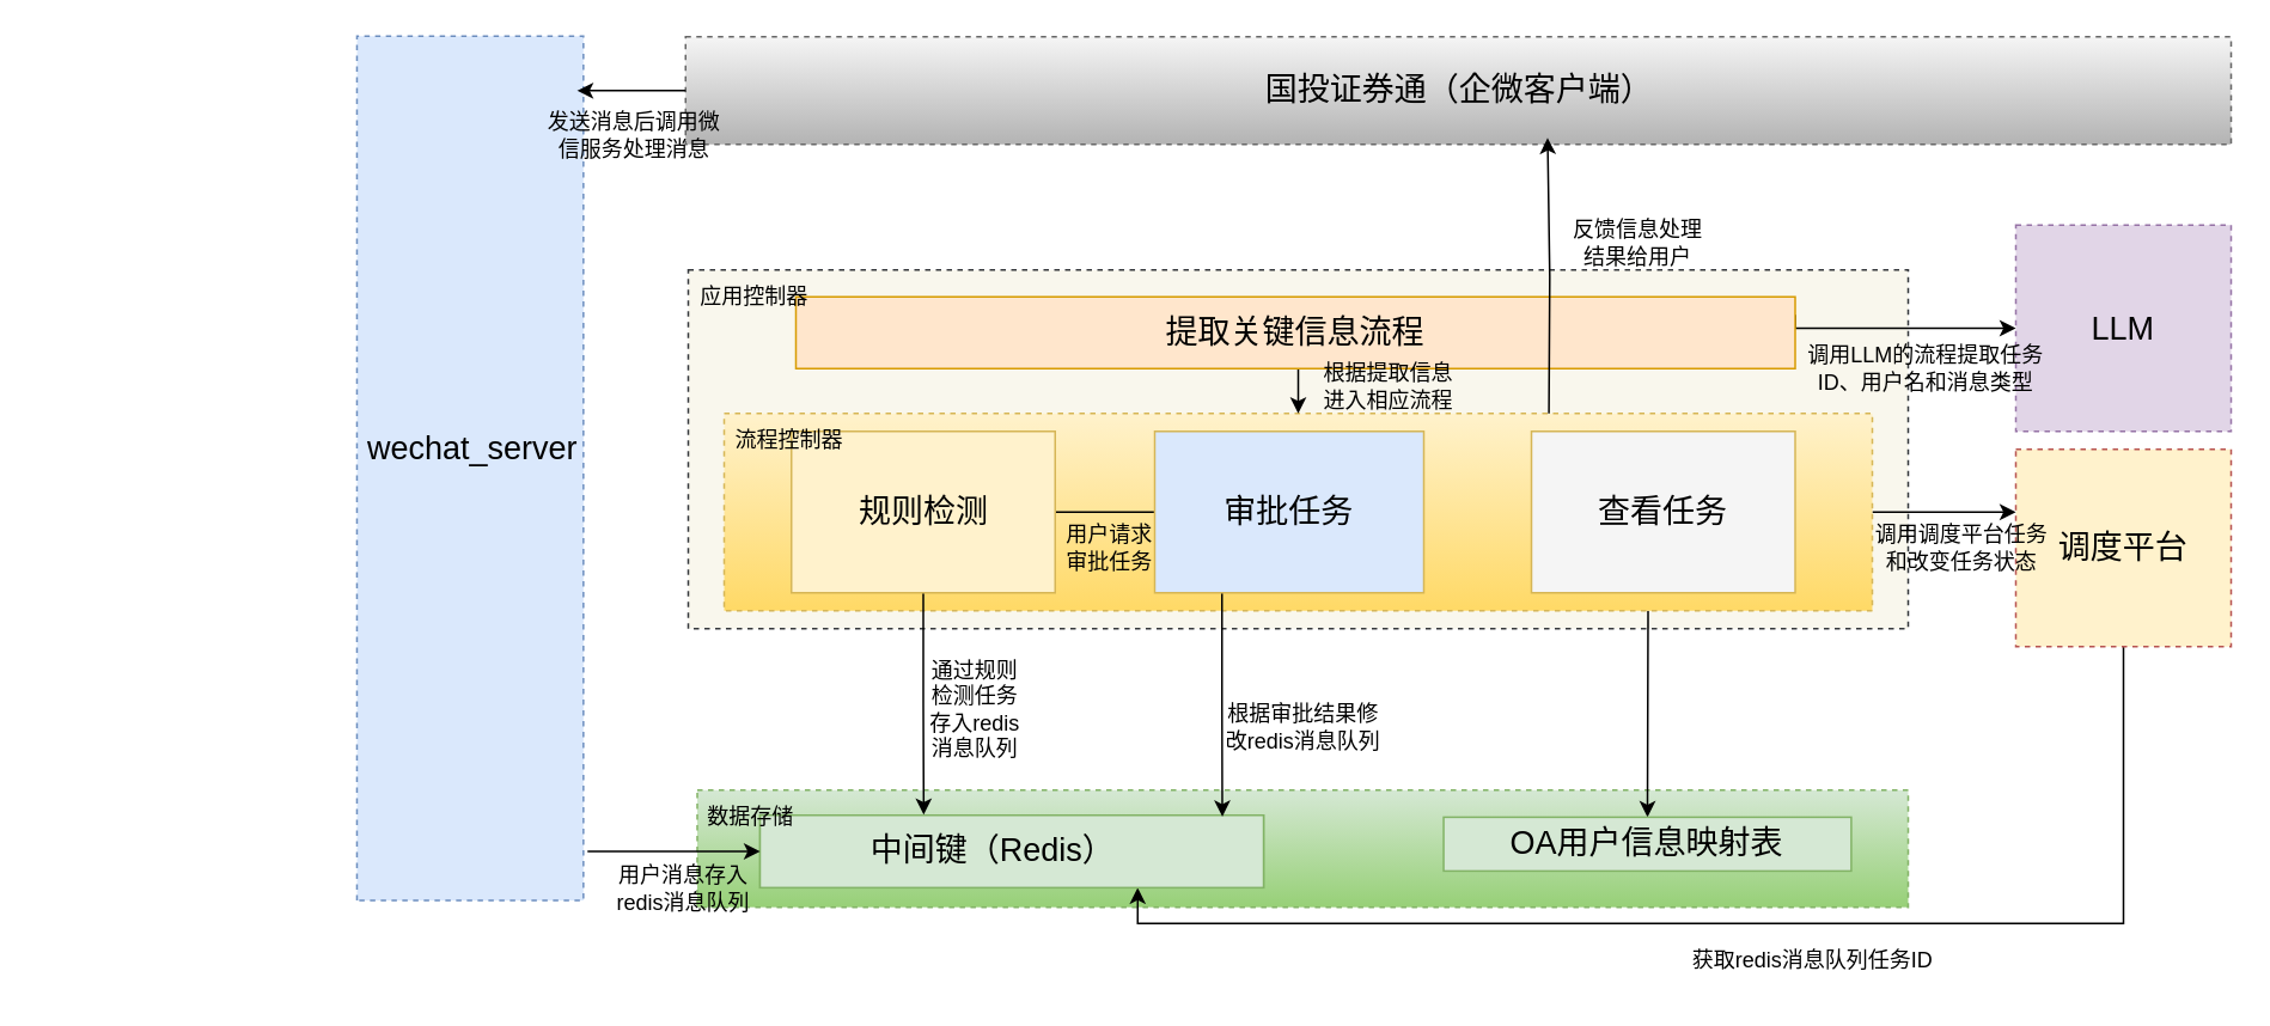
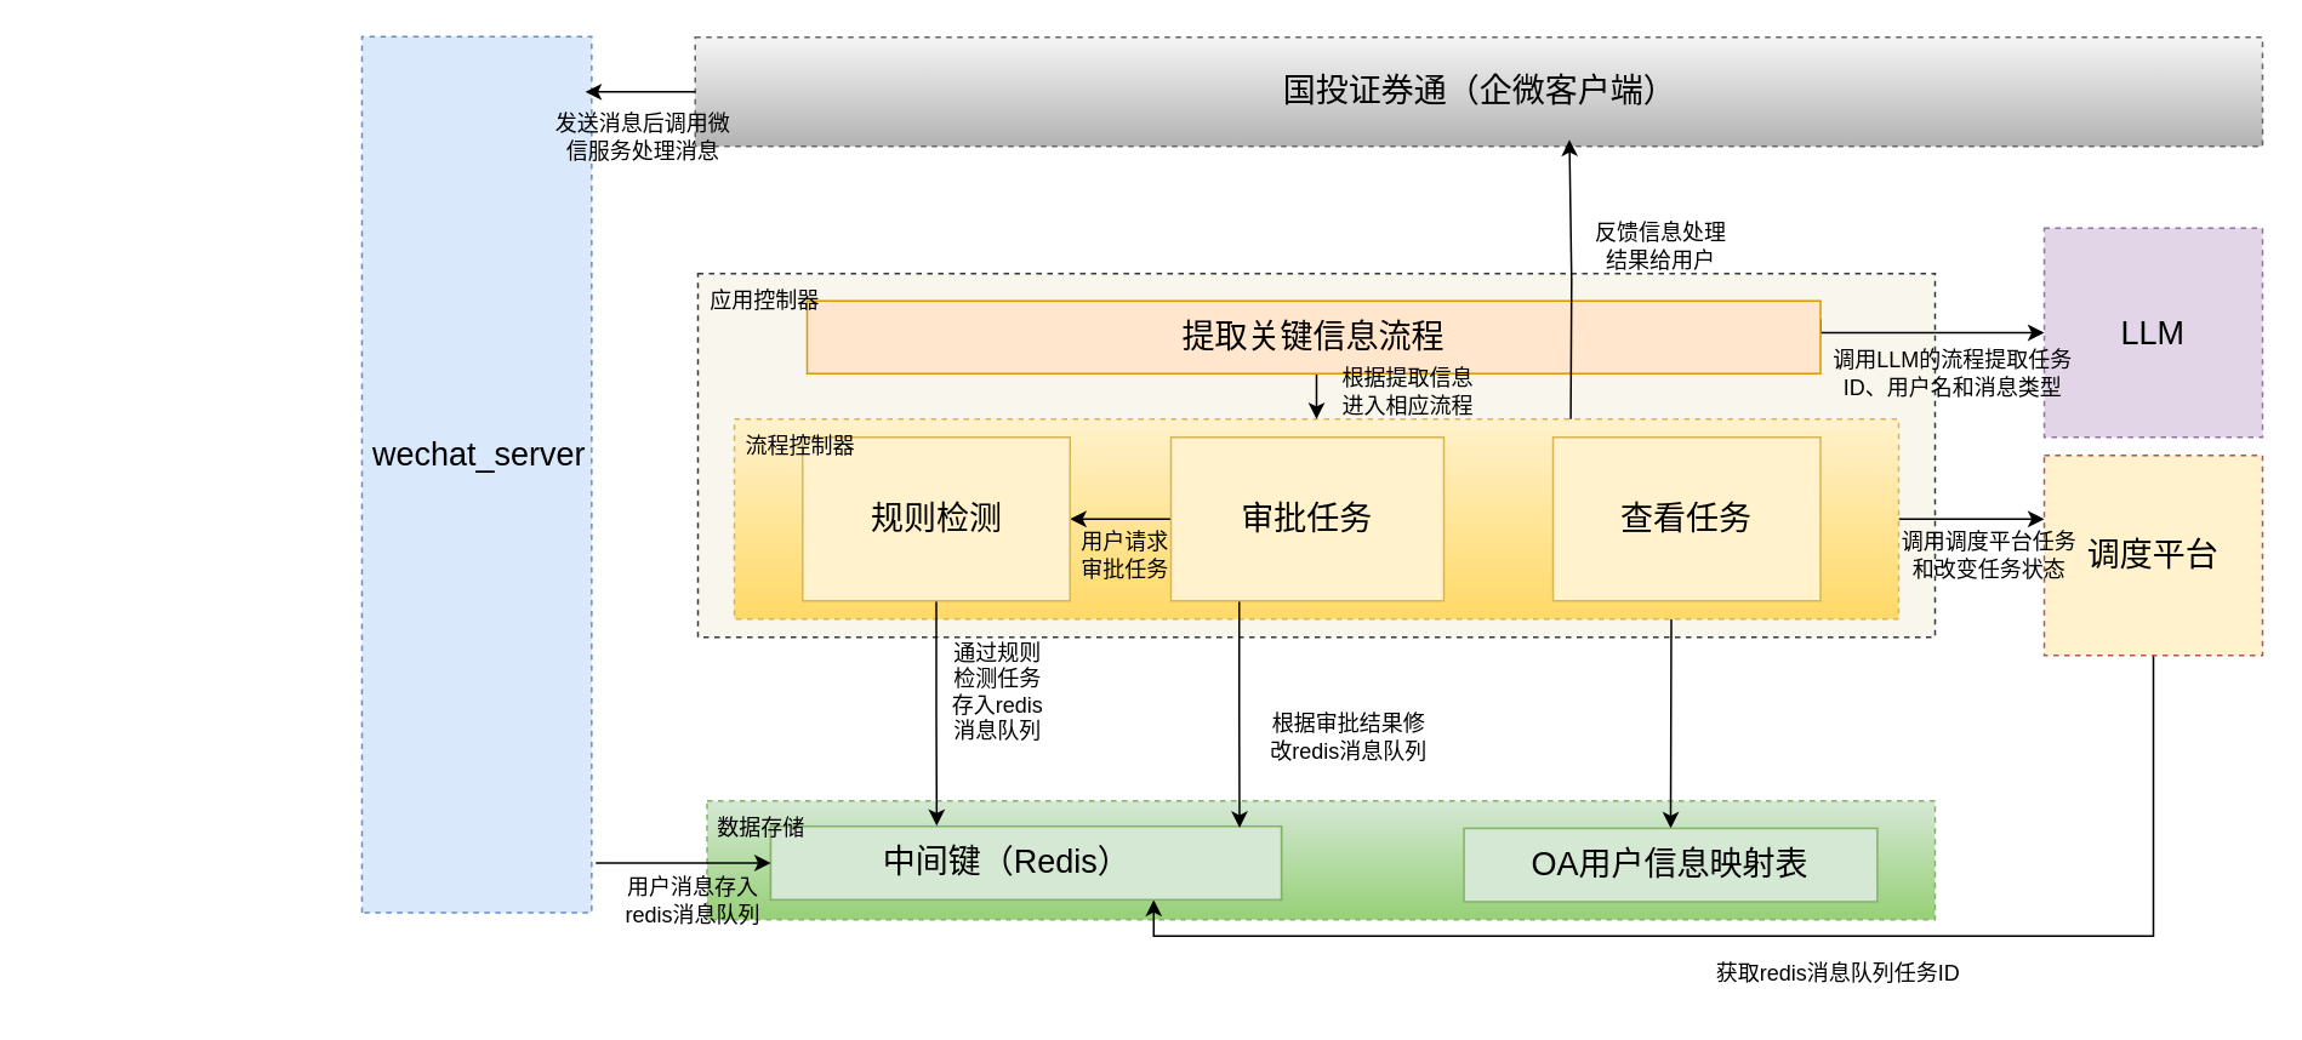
- <mxCell id="17" style="edgeStyle=orthogonalEdgeStyle;rounded=0;orthogonalLoop=1;jettySize=auto;html=1;exitX=0;exitY=0.5;exitDx=0;exitDy=0;entryX=1;entryY=0.5;entryDx=0;entryDy=0;endArrow=none;" edge="1" parent="1" source="19" target="27"><mxGeometry relative="1" as="geometry" /></mxCell>
+ <mxCell id="17" style="edgeStyle=orthogonalEdgeStyle;rounded=0;orthogonalLoop=1;jettySize=auto;html=1;exitX=0;exitY=0.5;exitDx=0;exitDy=0;entryX=1;entryY=0.5;entryDx=0;entryDy=0;" edge="1" parent="1" source="19" target="27"><mxGeometry relative="1" as="geometry" /></mxCell>
- <mxCell id="19" value="&lt;font style=&quot;font-size: 18px;&quot;&gt;审批任务&lt;/font&gt;" style="rounded=0;whiteSpace=wrap;html=1;fillColor=#dae8fc;strokeColor=#d6b656;" parent="1" vertex="1"><mxGeometry x="643" y="240" width="150" height="90" as="geometry" /></mxCell>
+ <mxCell id="19" value="&lt;font style=&quot;font-size: 18px;&quot;&gt;审批任务&lt;/font&gt;" style="rounded=0;whiteSpace=wrap;html=1;fillColor=#fff2cc;strokeColor=#d6b656;" parent="1" vertex="1"><mxGeometry x="643" y="240" width="150" height="90" as="geometry" /></mxCell>
- <mxCell id="16" value="&lt;font style=&quot;font-size: 18px;&quot;&gt;查看任务&lt;/font&gt;" style="rounded=0;whiteSpace=wrap;html=1;fillColor=#f5f5f5;strokeColor=#d6b656;" parent="1" vertex="1"><mxGeometry x="853" y="240" width="147" height="90" as="geometry" /></mxCell>
+ <mxCell id="16" value="&lt;font style=&quot;font-size: 18px;&quot;&gt;查看任务&lt;/font&gt;" style="rounded=0;whiteSpace=wrap;html=1;fillColor=#fff2cc;strokeColor=#d6b656;" parent="1" vertex="1"><mxGeometry x="853" y="240" width="147" height="90" as="geometry" /></mxCell>
- <mxCell id="34" value="通过规则检测任务存入redis消息队列" style="text;html=1;align=center;verticalAlign=middle;whiteSpace=wrap;rounded=0;" vertex="1" parent="1"><mxGeometry x="513" y="380" width="60" height="30" as="geometry" /></mxCell>
+ <mxCell id="34" value="通过规则检测任务存入redis消息队列" style="text;html=1;align=center;verticalAlign=middle;whiteSpace=wrap;rounded=0;" vertex="1" parent="1"><mxGeometry x="518" y="365" width="60" height="30" as="geometry" /></mxCell>
- <mxCell id="33" value="根据审批结果修改redis消息队列" style="text;html=1;align=center;verticalAlign=middle;whiteSpace=wrap;rounded=0;" vertex="1" parent="1"><mxGeometry x="680.5" y="390" width="90" height="30" as="geometry" /></mxCell>
+ <mxCell id="33" value="根据审批结果修改redis消息队列" style="text;html=1;align=center;verticalAlign=middle;whiteSpace=wrap;rounded=0;" vertex="1" parent="1"><mxGeometry x="695.5" y="390" width="90" height="30" as="geometry" /></mxCell>
- <mxCell id="10" value="&lt;font style=&quot;font-size: 18px;&quot;&gt;OA用户信息映射表&lt;/font&gt;" style="rounded=0;whiteSpace=wrap;html=1;container=0;fillColor=#d5e8d4;strokeColor=#82b366;" parent="1" vertex="1"><mxGeometry x="804.04" y="455.095" width="227.228" height="30" as="geometry" /></mxCell>
+ <mxCell id="10" value="&lt;font style=&quot;font-size: 18px;&quot;&gt;OA用户信息映射表&lt;/font&gt;" style="rounded=0;whiteSpace=wrap;html=1;container=0;fillColor=#d5e8d4;strokeColor=#82b366;" parent="1" vertex="1"><mxGeometry x="804.04" y="455.095" width="227.228" height="40.38" as="geometry" /></mxCell>
